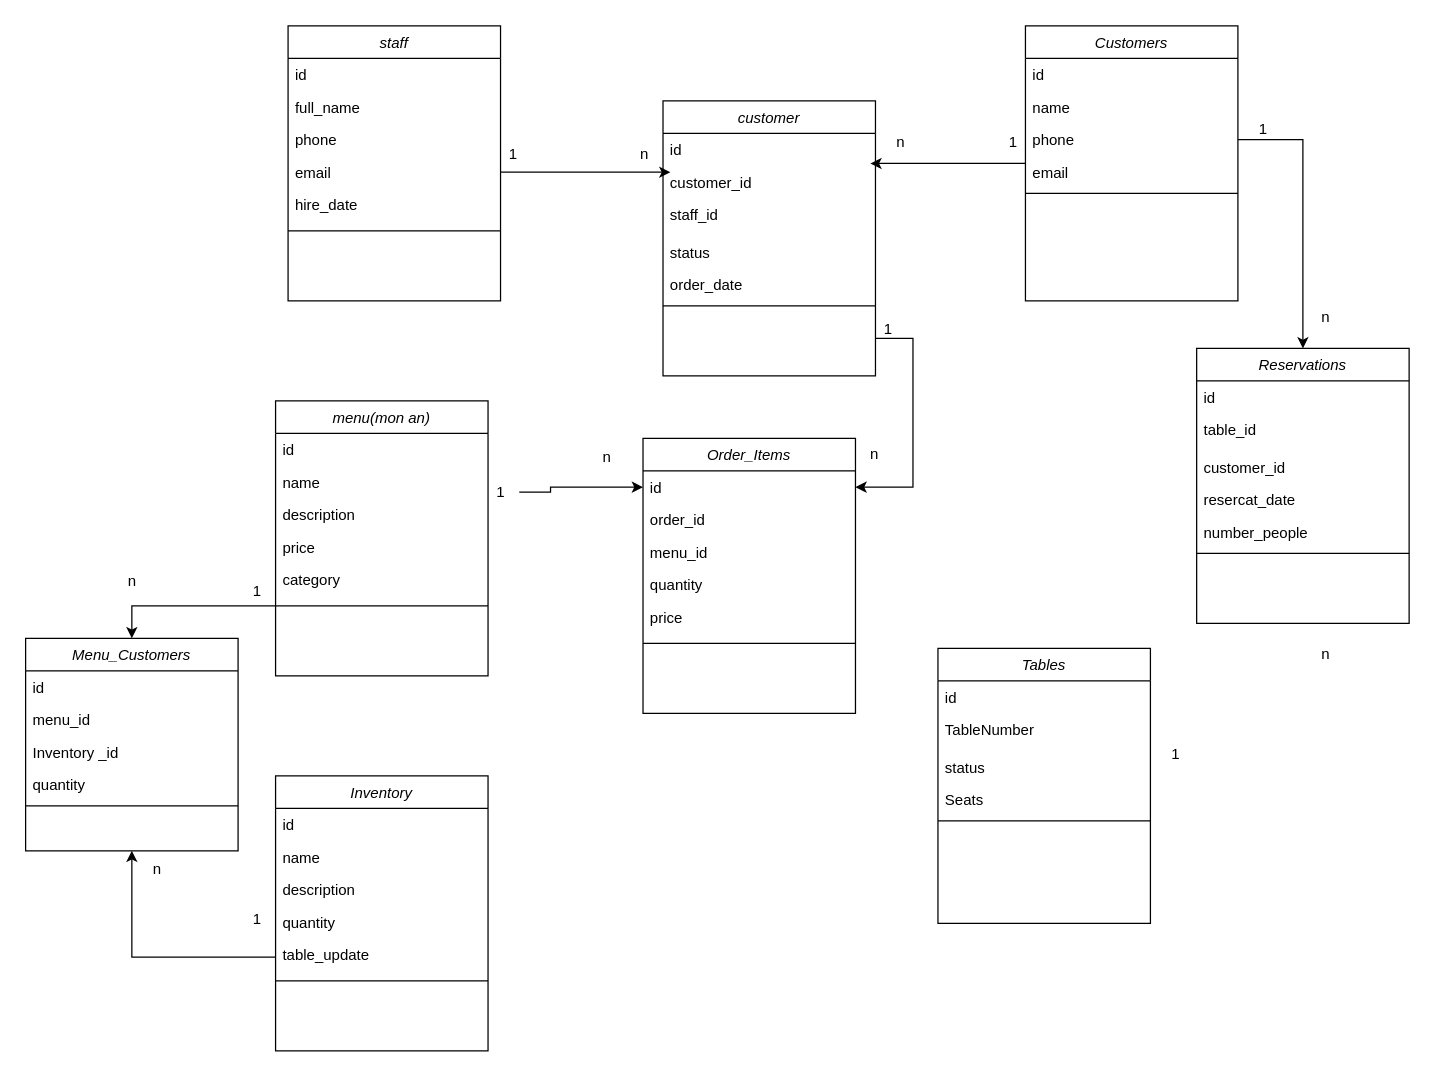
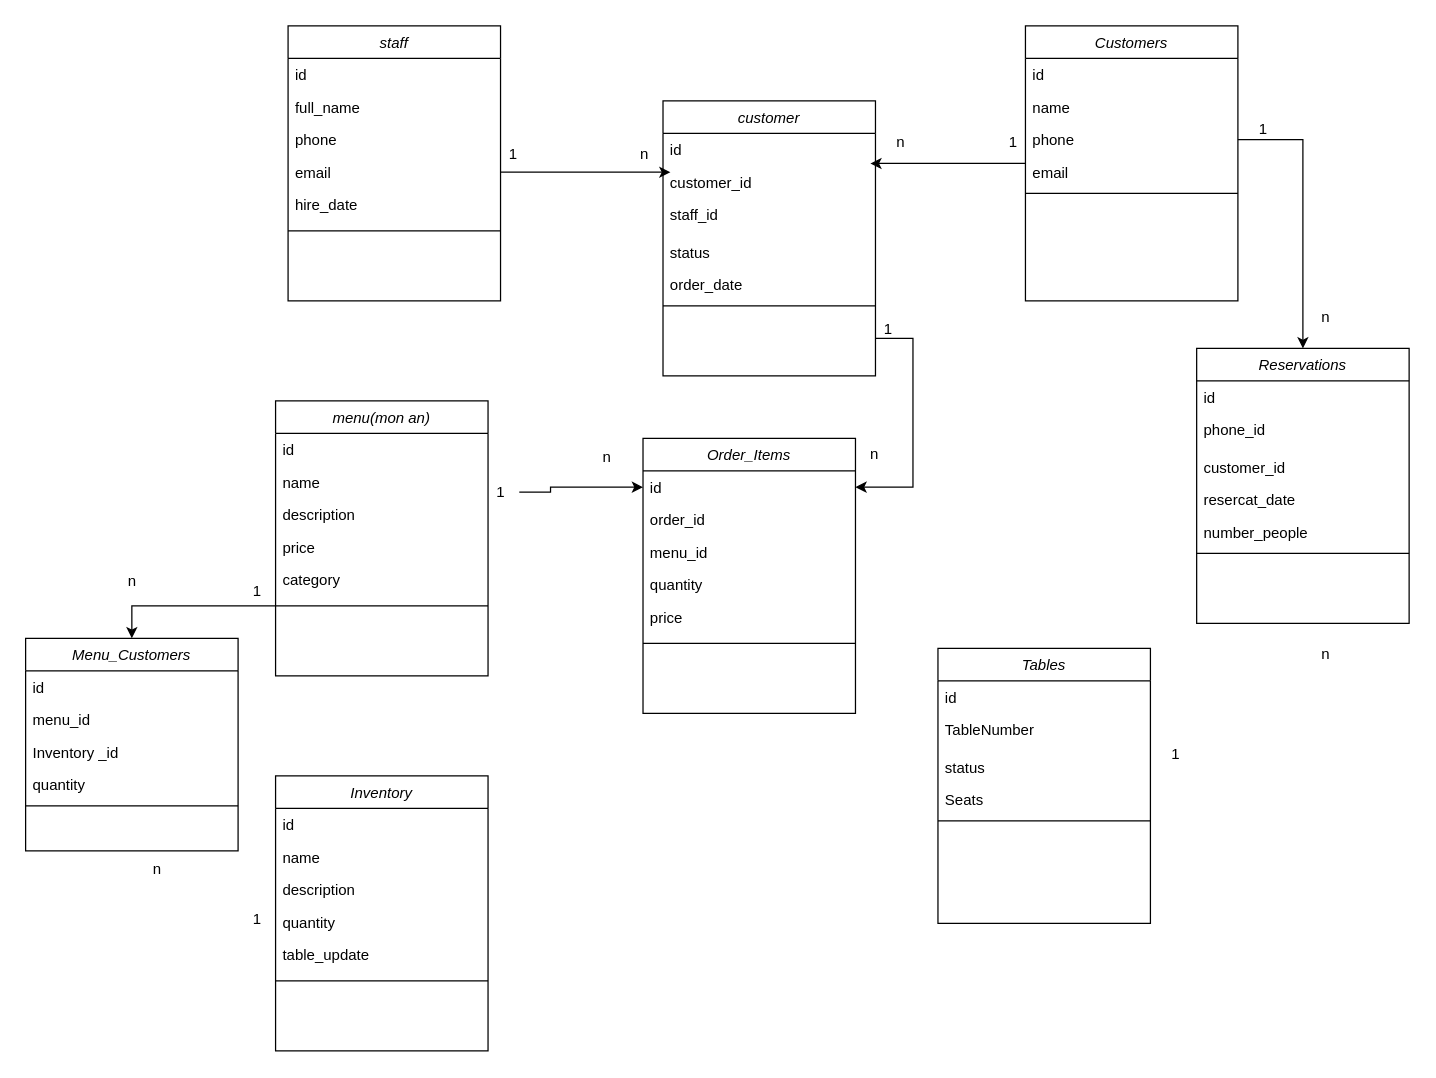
- <mxCell id="75" value="table_id" style="text;align=left;verticalAlign=top;spacingLeft=4;spacingRight=4;overflow=hidden;rotatable=0;points=[[0,0.5],[1,0.5]];portConstraint=eastwest;rounded=0;shadow=0;html=0;" vertex="1" parent="73"><mxGeometry y="52" width="170" height="30" as="geometry" /></mxCell>
+ <mxCell id="75" value="phone_id" style="text;align=left;verticalAlign=top;spacingLeft=4;spacingRight=4;overflow=hidden;rotatable=0;points=[[0,0.5],[1,0.5]];portConstraint=eastwest;rounded=0;shadow=0;html=0;" vertex="1" parent="73"><mxGeometry y="52" width="170" height="30" as="geometry" /></mxCell>
- <mxCell id="53" style="edgeStyle=orthogonalEdgeStyle;rounded=0;orthogonalLoop=1;jettySize=auto;html=1;entryX=0.5;entryY=1;entryDx=0;entryDy=0;" parent="1" source="21" target="23" edge="1"><mxGeometry relative="1" as="geometry" /></mxCell>
